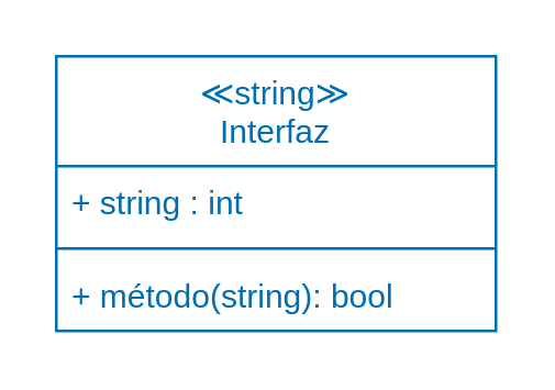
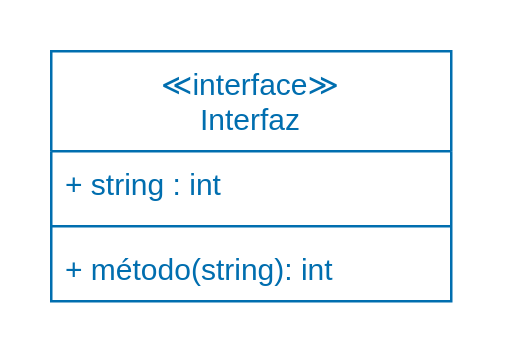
- <mxCell id="2" value="≪string≫&#10;Interfaz" style="swimlane;fontStyle=0;align=center;verticalAlign=top;childLayout=stackLayout;horizontal=1;startSize=40;horizontalStack=0;resizeParent=1;resizeParentMax=0;resizeLast=0;collapsible=1;marginBottom=0;fillColor=none;fontColor=#006EAF;strokeColor=#006EAF;swimlaneLine=1;" vertex="1" parent="1"><mxGeometry x="20" y="20" width="160" height="100" as="geometry"><mxRectangle x="300" y="100" width="70" height="30" as="alternateBounds" /></mxGeometry></mxCell>
+ <mxCell id="2" value="≪interface≫&#10;Interfaz" style="swimlane;fontStyle=0;align=center;verticalAlign=top;childLayout=stackLayout;horizontal=1;startSize=40;horizontalStack=0;resizeParent=1;resizeParentMax=0;resizeLast=0;collapsible=1;marginBottom=0;fillColor=none;fontColor=#006EAF;strokeColor=#006EAF;swimlaneLine=1;" vertex="1" parent="1"><mxGeometry x="20" y="20" width="160" height="100" as="geometry"><mxRectangle x="300" y="100" width="70" height="30" as="alternateBounds" /></mxGeometry></mxCell>
- <mxCell id="5" value="+ método(string): bool" style="text;strokeColor=none;fillColor=none;align=left;verticalAlign=top;spacingLeft=4;spacingRight=4;overflow=hidden;rotatable=0;points=[[0,0.5],[1,0.5]];portConstraint=eastwest;fontColor=#006EAF;" vertex="1" parent="2"><mxGeometry y="74" width="160" height="26" as="geometry" /></mxCell>
+ <mxCell id="5" value="+ método(string): int" style="text;strokeColor=none;fillColor=none;align=left;verticalAlign=top;spacingLeft=4;spacingRight=4;overflow=hidden;rotatable=0;points=[[0,0.5],[1,0.5]];portConstraint=eastwest;fontColor=#006EAF;" vertex="1" parent="2"><mxGeometry y="74" width="160" height="26" as="geometry" /></mxCell>
